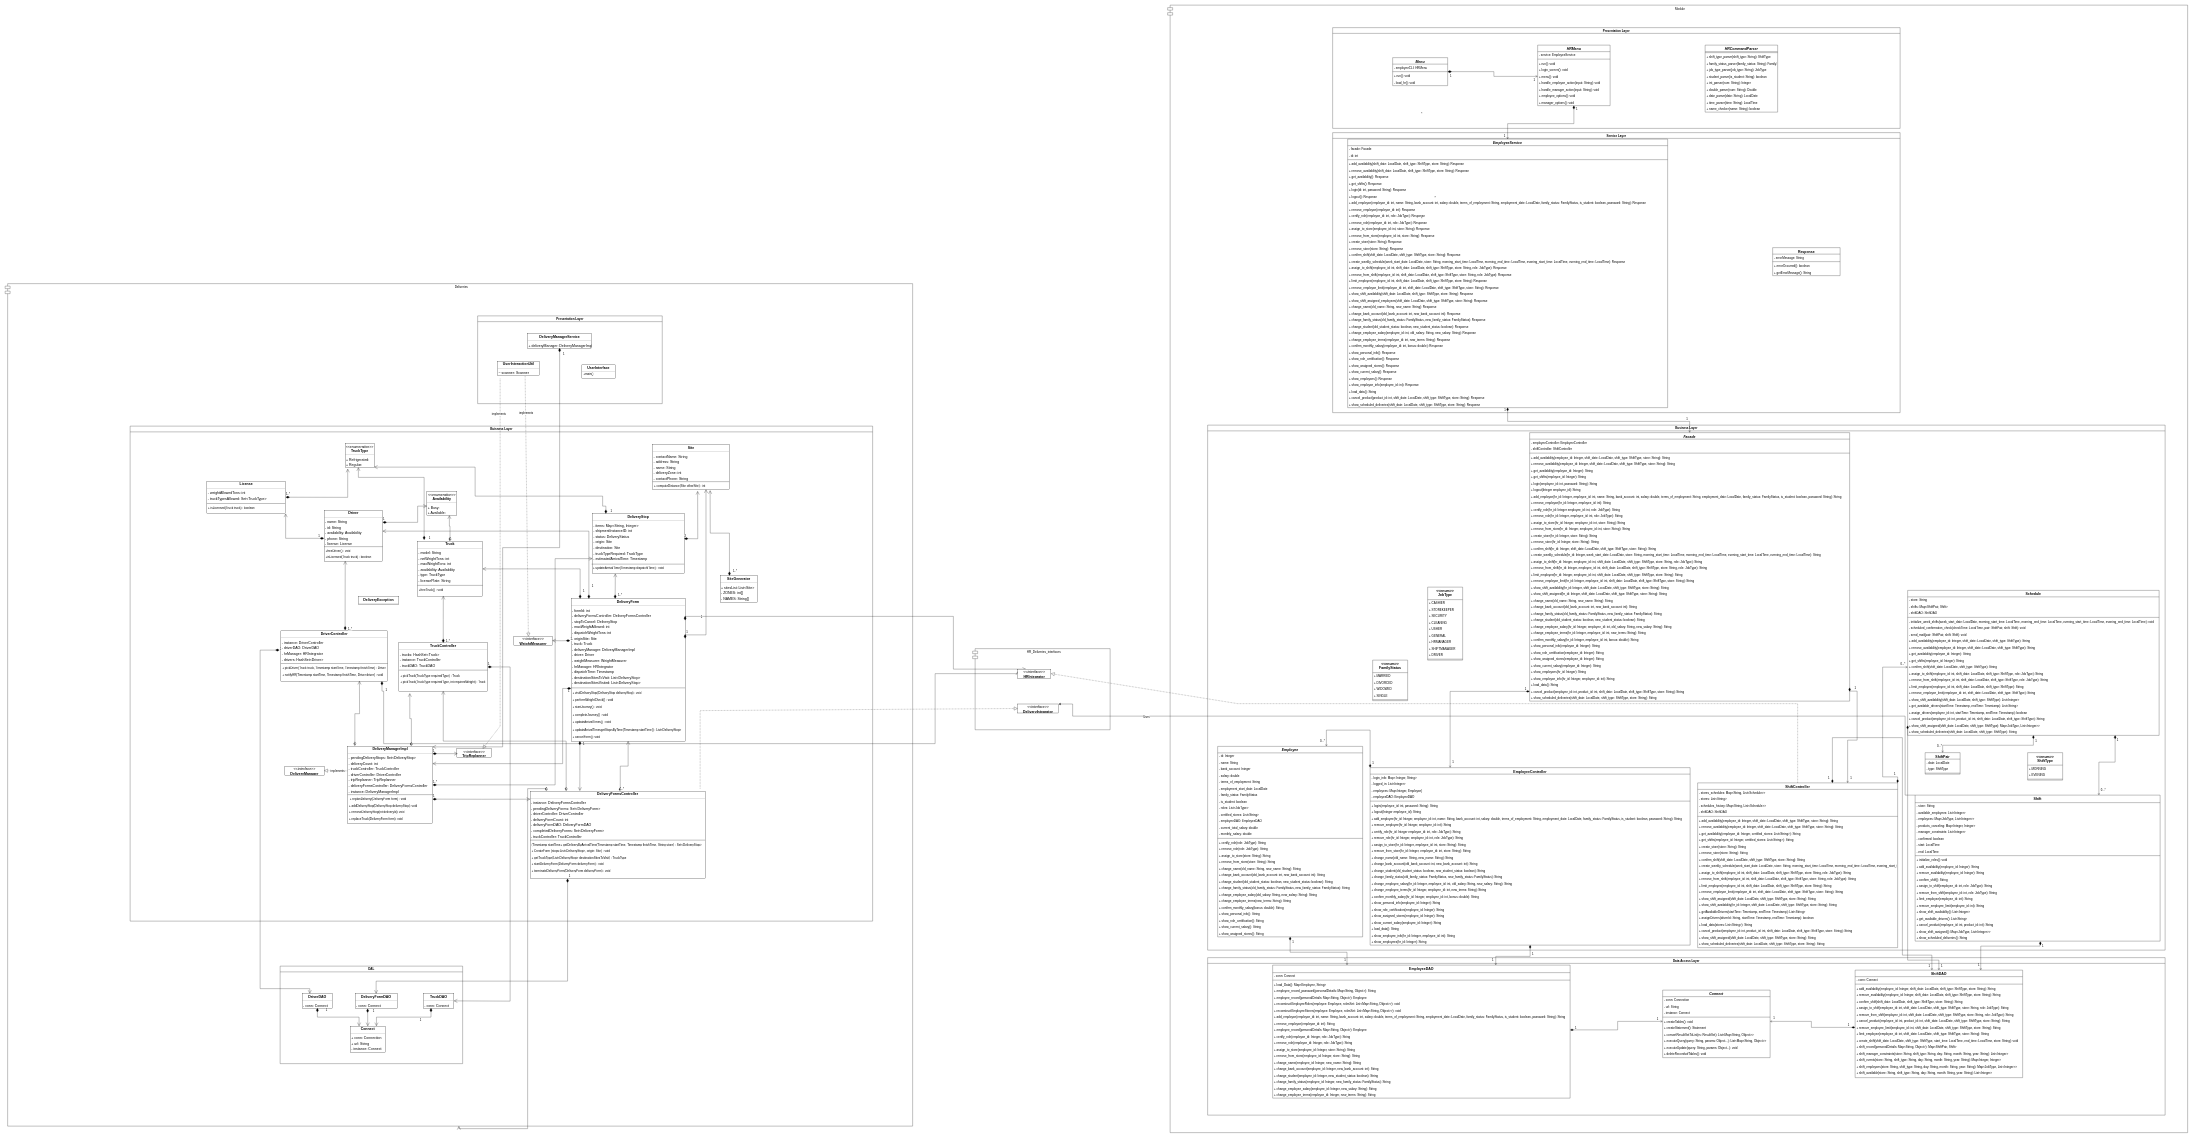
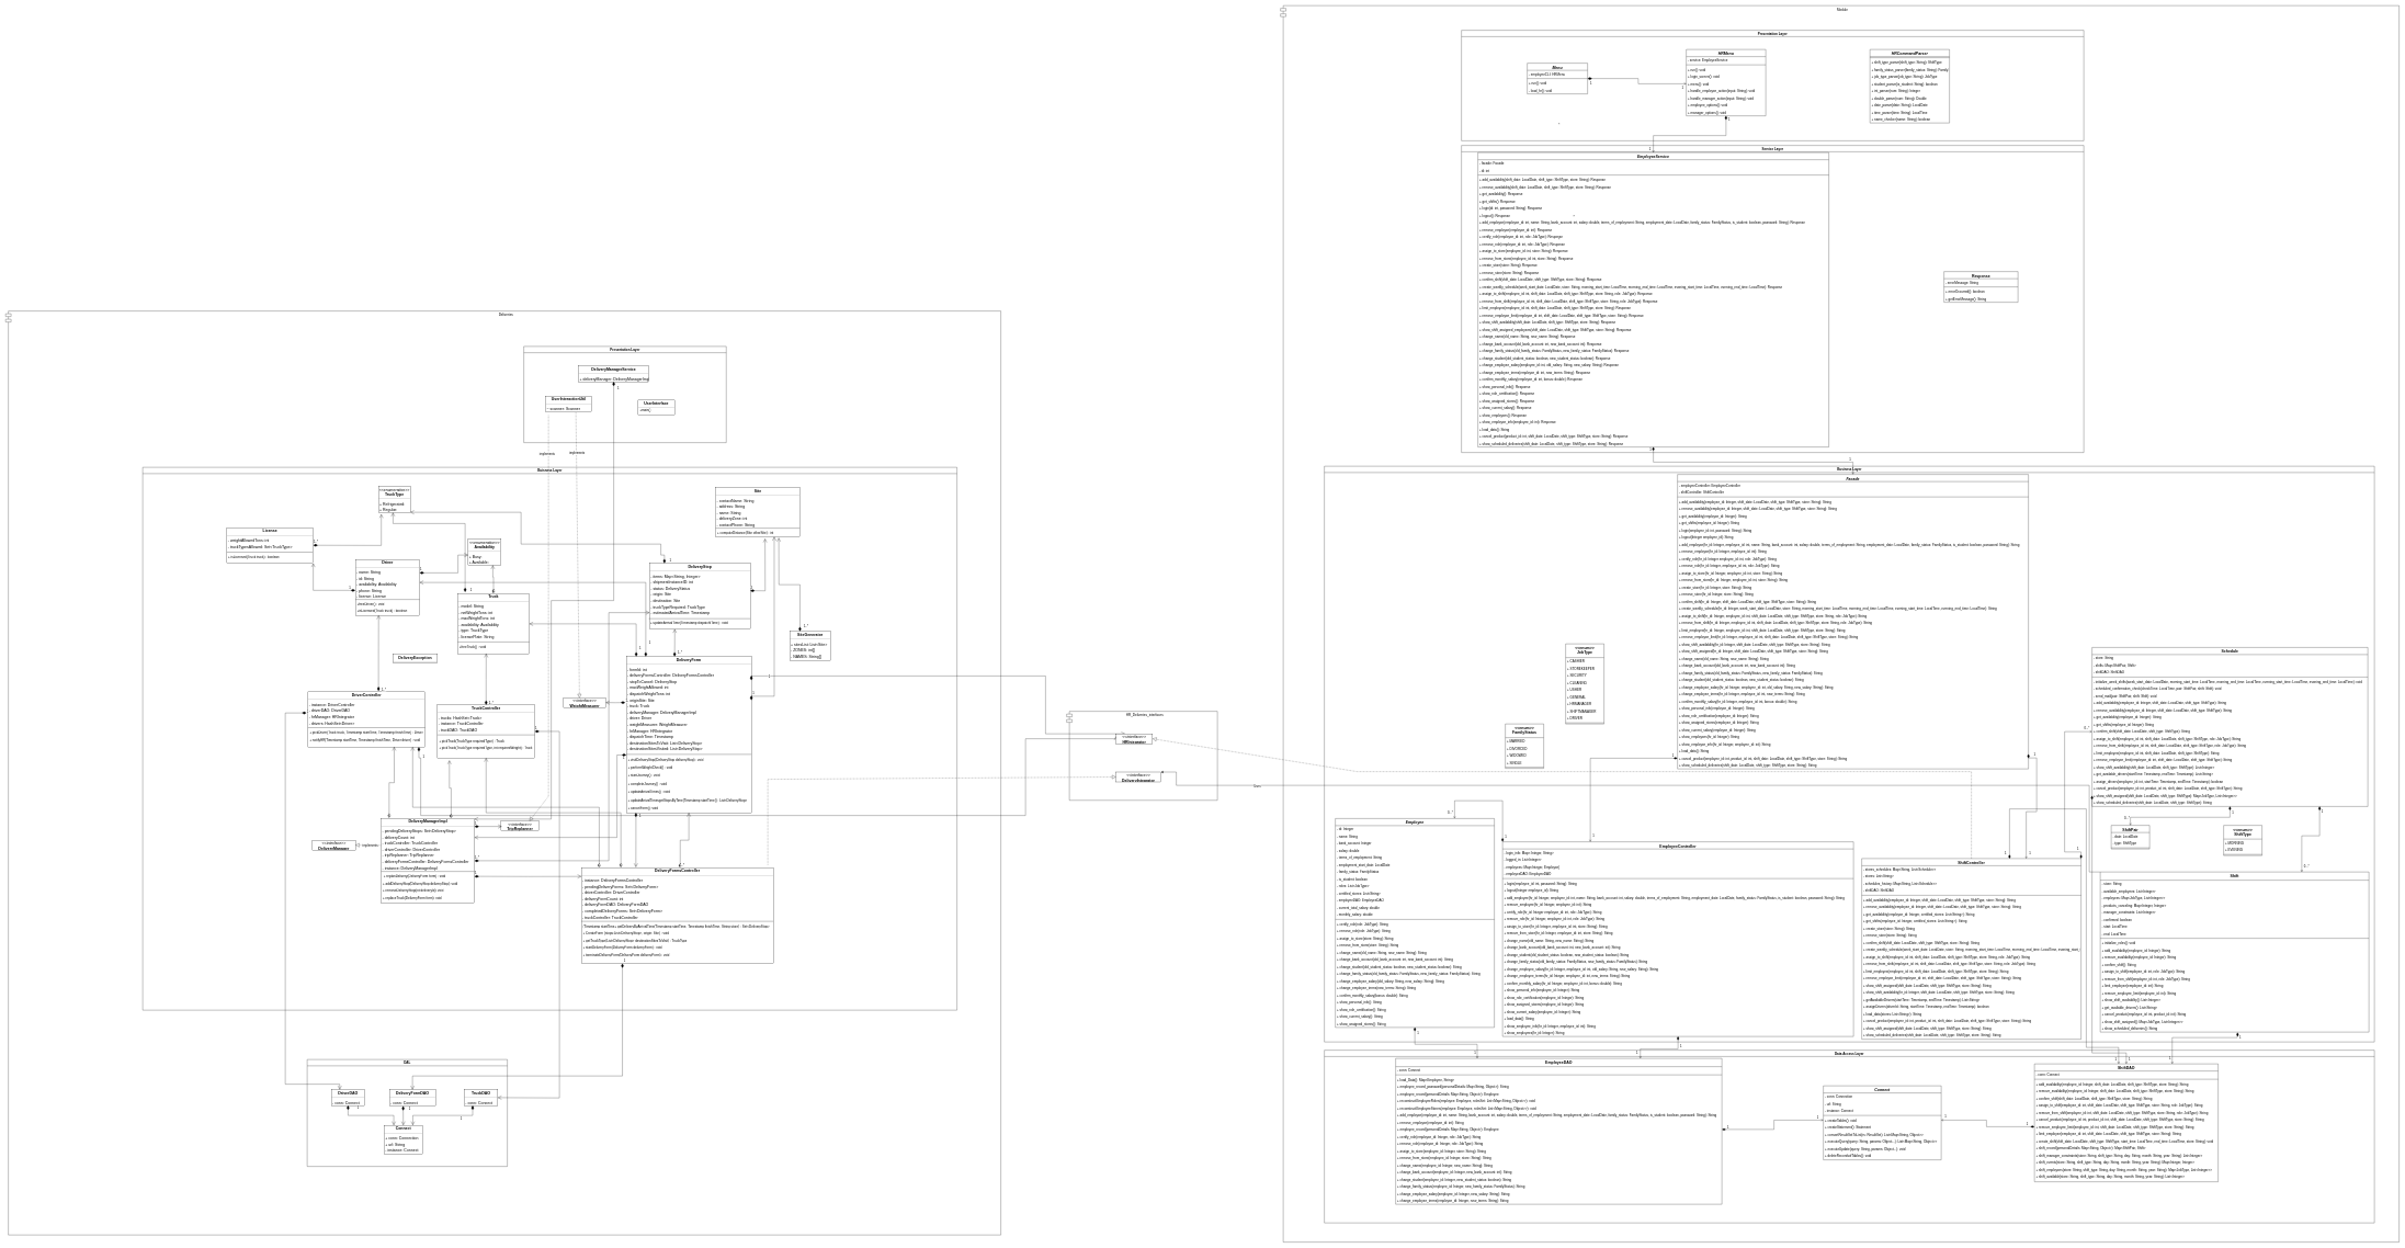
- <mxCell id="99" value="1" style="endArrow=open;html=1;endSize=12;startArrow=diamondThin;startSize=14;startFill=1;edgeStyle=orthogonalEdgeStyle;align=left;verticalAlign=bottom;rounded=0;exitX=0.093;exitY=0.001;exitDx=0;exitDy=0;exitPerimeter=0;" parent="1" source="8" target="2" edge="1"><mxGeometry x="-1" y="3" relative="1" as="geometry"><mxPoint x="2274" y="3173" as="sourcePoint" /><mxPoint x="1783" y="2774" as="targetPoint" /></mxGeometry></mxCell>
+ <mxCell id="99" value="1" style="endArrow=open;html=1;endSize=12;startArrow=diamondThin;startSize=14;startFill=1;edgeStyle=orthogonalEdgeStyle;align=left;verticalAlign=bottom;rounded=0;exitX=0.093;exitY=0.001;exitDx=0;exitDy=0;exitPerimeter=0;entryX=0.894;entryY=0.999;entryDx=0;entryDy=0;entryPerimeter=0;" parent="1" source="8" target="14" edge="1"><mxGeometry x="-1" y="3" relative="1" as="geometry"><mxPoint x="2274" y="3173" as="sourcePoint" /><mxPoint x="1783" y="2774" as="targetPoint" /></mxGeometry></mxCell>
